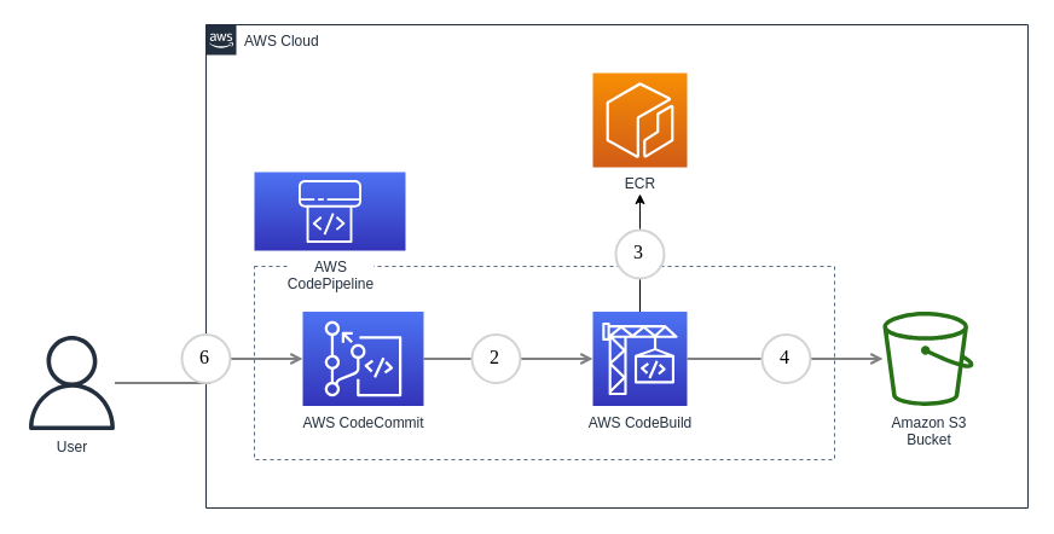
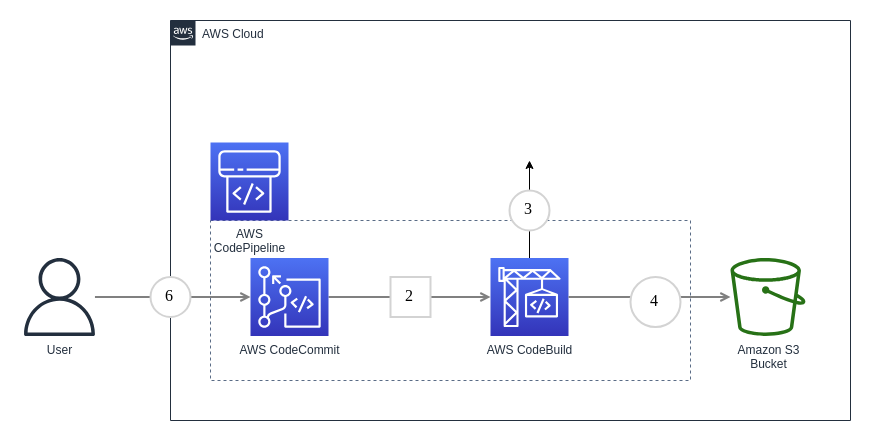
- <mxCell id="7" value="ECR" style="outlineConnect=0;fontColor=#232F3E;gradientColor=#F78E04;gradientDirection=north;fillColor=#D05C17;strokeColor=#ffffff;dashed=0;verticalLabelPosition=bottom;verticalAlign=top;align=center;html=1;fontSize=12;fontStyle=0;aspect=fixed;shape=mxgraph.aws4.resourceIcon;resIcon=mxgraph.aws4.ecr;" parent="1" vertex="1"><mxGeometry x="490" y="60" width="78" height="78" as="geometry" /></mxCell>
- <mxCell id="6" value="AWS&lt;br&gt;CodePipeline&lt;br&gt;" style="outlineConnect=0;fontColor=#232F3E;gradientColor=#4D72F3;gradientDirection=north;fillColor=#3334B9;strokeColor=#ffffff;dashed=0;verticalLabelPosition=bottom;verticalAlign=top;align=center;html=1;fontSize=12;fontStyle=0;aspect=fixed;shape=mxgraph.aws4.resourceIcon;resIcon=mxgraph.aws4.codepipeline;labelBackgroundColor=#ffffff;" parent="1" vertex="1"><mxGeometry x="210" y="142" width="125" height="65" as="geometry" /></mxCell>
+ <mxCell id="6" value="AWS&lt;br&gt;CodePipeline&lt;br&gt;" style="outlineConnect=0;fontColor=#232F3E;gradientColor=#4D72F3;gradientDirection=north;fillColor=#3334B9;strokeColor=#ffffff;dashed=0;verticalLabelPosition=bottom;verticalAlign=top;align=center;html=1;fontSize=12;fontStyle=0;aspect=fixed;shape=mxgraph.aws4.resourceIcon;resIcon=mxgraph.aws4.codepipeline;labelBackgroundColor=#ffffff;" parent="1" vertex="1"><mxGeometry x="210" y="142" width="78" height="78" as="geometry" /></mxCell>
- <mxCell id="8" value="AWS CodeCommit" style="outlineConnect=0;fontColor=#232F3E;gradientColor=#4D72F3;gradientDirection=north;fillColor=#3334B9;strokeColor=#ffffff;dashed=0;verticalLabelPosition=bottom;verticalAlign=top;align=center;html=1;fontSize=12;fontStyle=0;aspect=fixed;shape=mxgraph.aws4.resourceIcon;resIcon=mxgraph.aws4.codecommit;" parent="1" vertex="1"><mxGeometry x="250" y="257.5" width="100" height="78" as="geometry" /></mxCell>
+ <mxCell id="8" value="AWS CodeCommit" style="outlineConnect=0;fontColor=#232F3E;gradientColor=#4D72F3;gradientDirection=north;fillColor=#3334B9;strokeColor=#ffffff;dashed=0;verticalLabelPosition=bottom;verticalAlign=top;align=center;html=1;fontSize=12;fontStyle=0;aspect=fixed;shape=mxgraph.aws4.resourceIcon;resIcon=mxgraph.aws4.codecommit;" parent="1" vertex="1"><mxGeometry x="250" y="257.5" width="78" height="78" as="geometry" /></mxCell>
- <mxCell id="14" value="2" style="ellipse;whiteSpace=wrap;html=1;aspect=fixed;strokeWidth=2;fontFamily=Tahoma;spacingBottom=4;spacingRight=2;strokeColor=#d3d3d3;fontSize=16;" vertex="1" parent="1"><mxGeometry x="390" y="276.5" width="40" height="40" as="geometry" /></mxCell>
+ <mxCell id="14" value="2" style="whiteSpace=wrap;html=1;aspect=fixed;strokeWidth=2;fontFamily=Tahoma;spacingBottom=4;spacingRight=2;strokeColor=#d3d3d3;fontSize=16;rounded=0;" vertex="1" parent="1"><mxGeometry x="390" y="276.5" width="40" height="40" as="geometry" /></mxCell>
- <mxCell id="15" value="4" style="ellipse;whiteSpace=wrap;html=1;aspect=fixed;strokeWidth=2;fontFamily=Tahoma;spacingBottom=4;spacingRight=2;strokeColor=#d3d3d3;fontSize=16;" vertex="1" parent="1"><mxGeometry x="630" y="276.5" width="40" height="40" as="geometry" /></mxCell>
+ <mxCell id="15" value="4" style="ellipse;whiteSpace=wrap;html=1;aspect=fixed;strokeWidth=2;fontFamily=Tahoma;spacingBottom=4;spacingRight=2;strokeColor=#d3d3d3;fontSize=16;" vertex="1" parent="1"><mxGeometry x="630" y="276.5" width="50" height="50" as="geometry" /></mxCell>
- <mxCell id="10" value="User" style="outlineConnect=0;fontColor=#232F3E;gradientColor=none;fillColor=#232F3E;strokeColor=none;dashed=0;verticalLabelPosition=bottom;verticalAlign=top;align=center;html=1;fontSize=12;fontStyle=0;aspect=fixed;pointerEvents=1;shape=mxgraph.aws4.user;" parent="1" vertex="1"><mxGeometry x="20" y="277.5" width="78" height="78" as="geometry" /></mxCell>
+ <mxCell id="10" value="User" style="outlineConnect=0;fontColor=#232F3E;gradientColor=none;fillColor=#232F3E;strokeColor=none;dashed=0;verticalLabelPosition=bottom;verticalAlign=top;align=center;html=1;fontSize=12;fontStyle=0;aspect=fixed;pointerEvents=1;shape=mxgraph.aws4.user;" parent="1" vertex="1"><mxGeometry x="20" y="257.5" width="78" height="78" as="geometry" /></mxCell>
